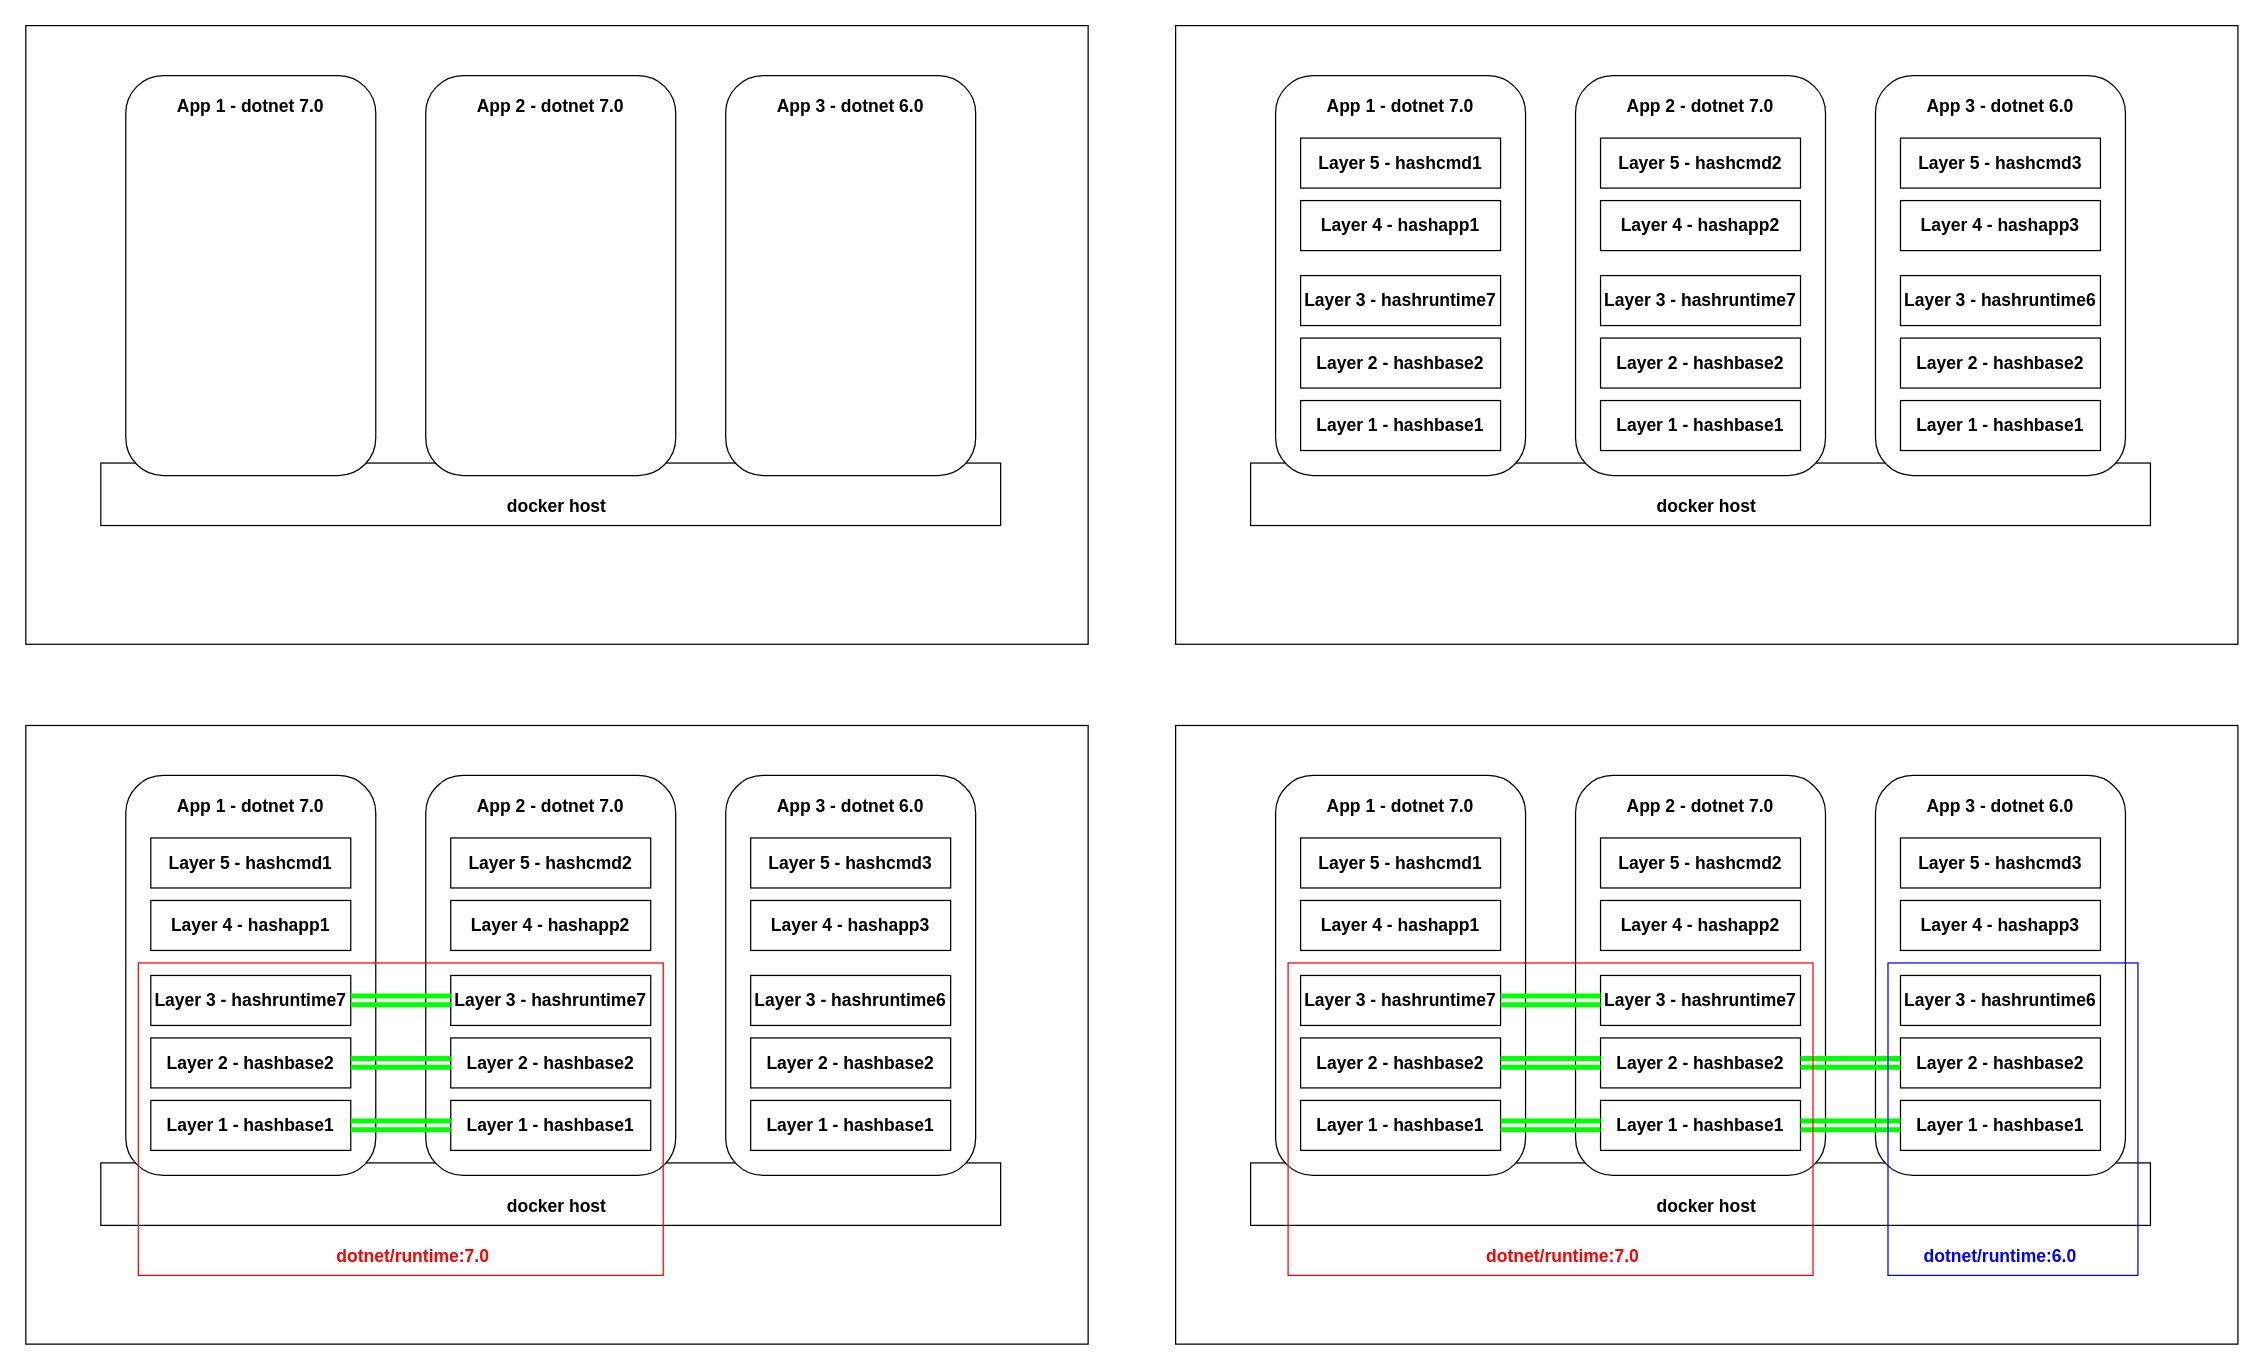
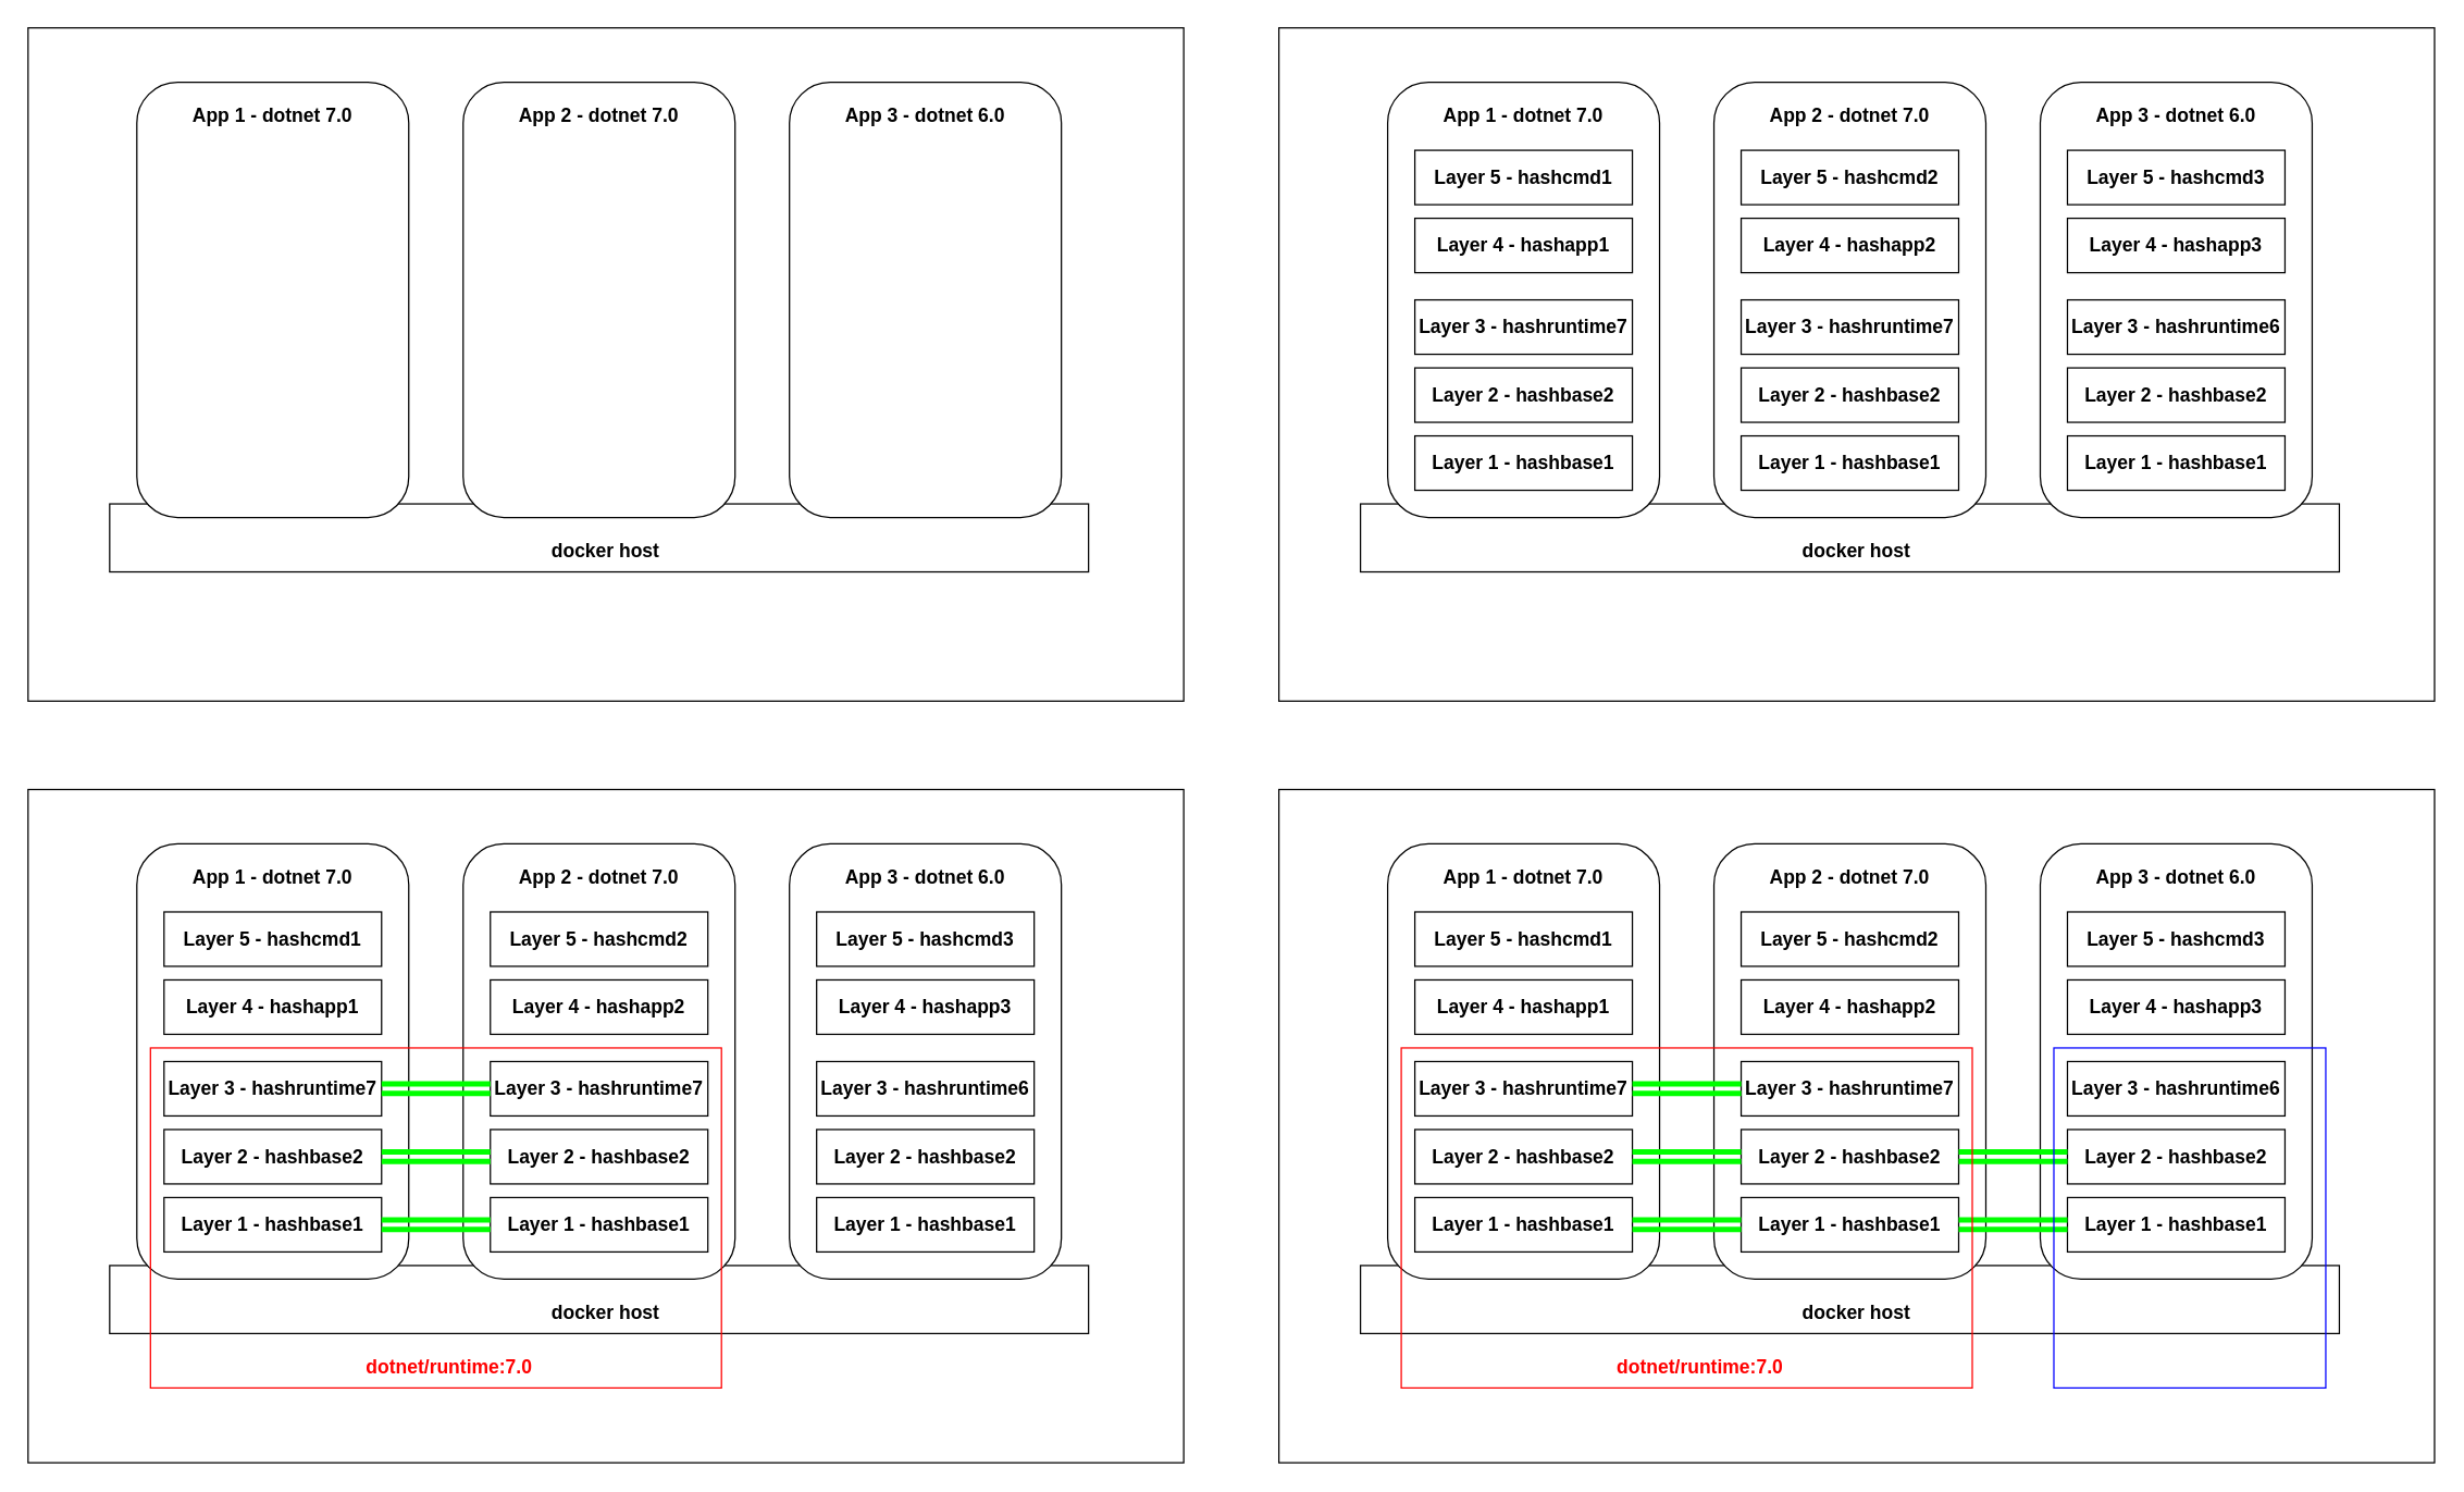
- <mxCell id="96" value="&lt;b&gt;&lt;font color=&quot;#0000ff&quot;&gt;dotnet/runtime:6.0&lt;/font&gt;&lt;/b&gt;" style="text;html=1;strokeColor=none;fillColor=none;align=center;verticalAlign=middle;whiteSpace=wrap;rounded=0;fontSize=14;fontColor=#FF0000;" vertex="1" parent="1"><mxGeometry x="1530" y="990" width="140" height="30" as="geometry" /></mxCell>
